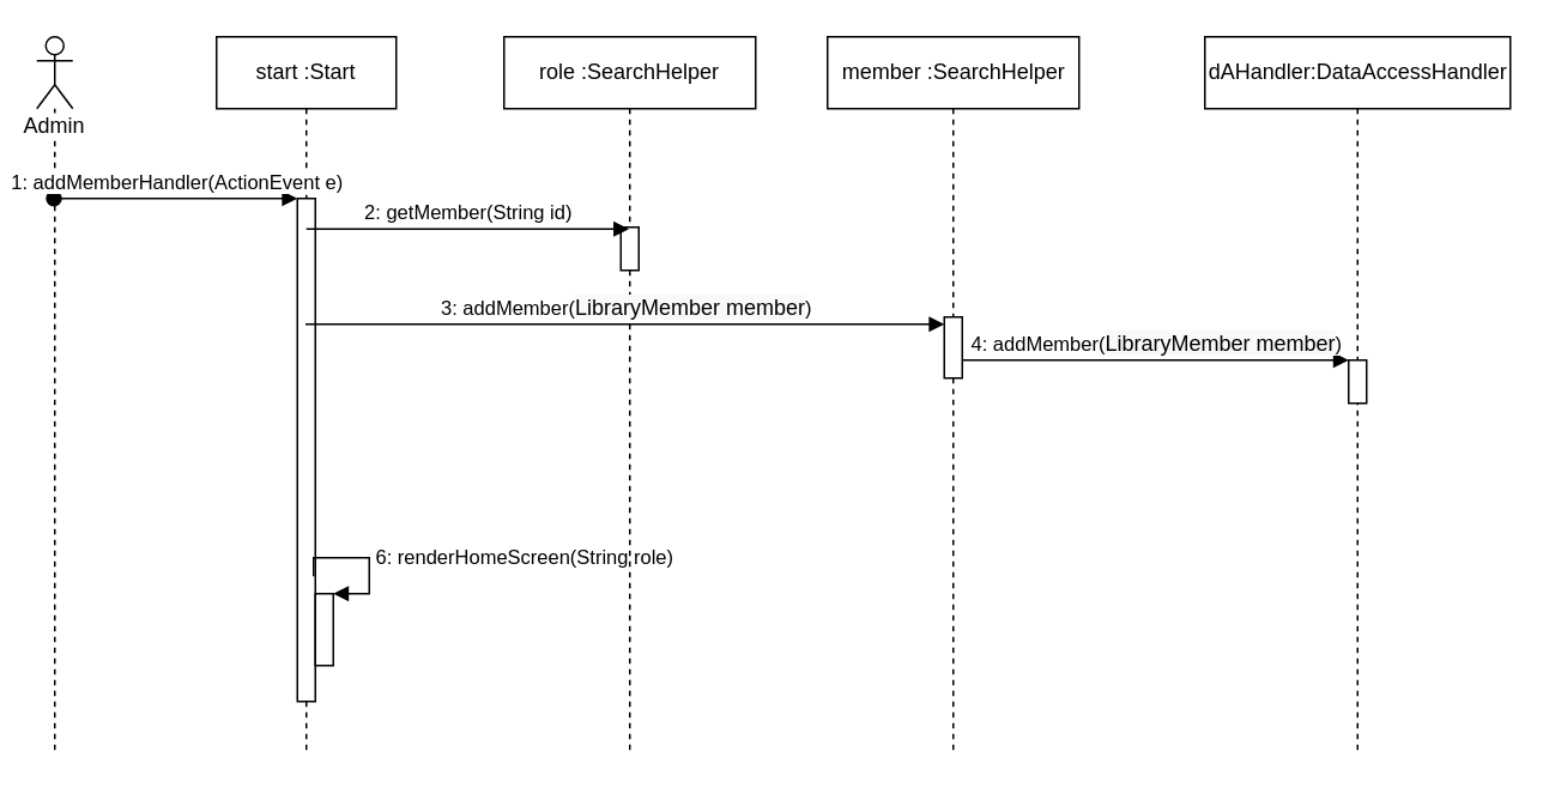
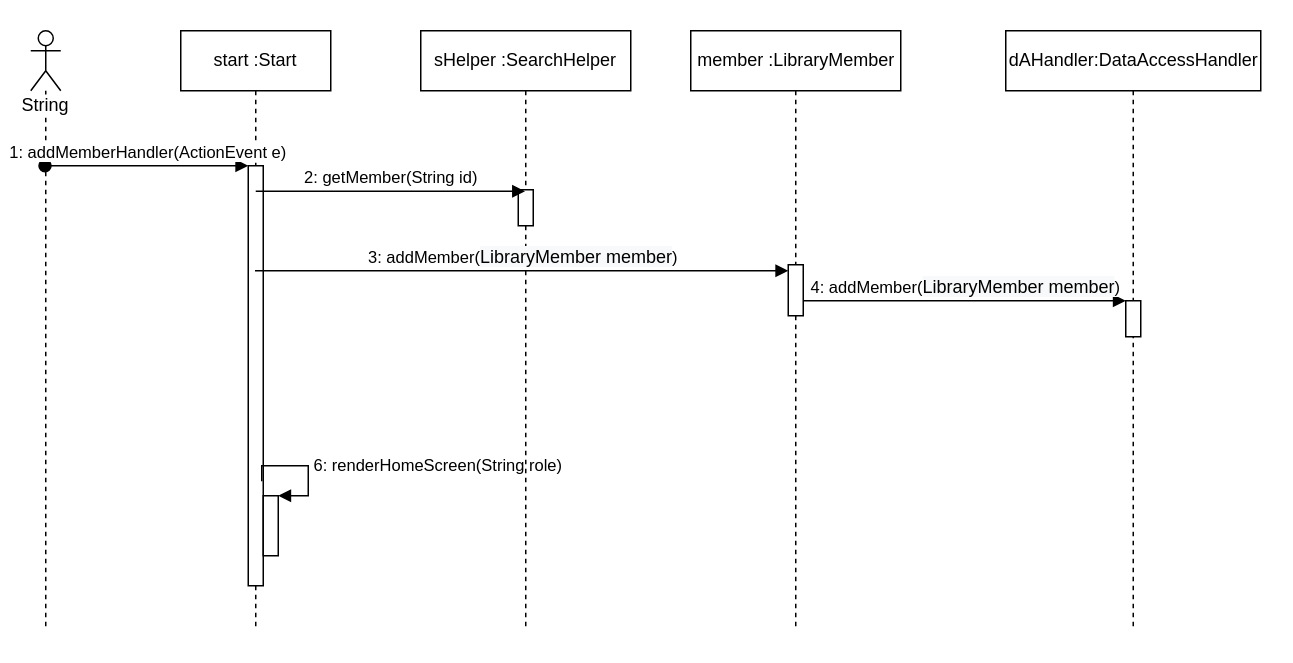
- <mxCell id="7" value="role :SearchHelper&lt;br&gt;" style="shape=umlLifeline;perimeter=lifelinePerimeter;whiteSpace=wrap;html=1;container=1;collapsible=0;recursiveResize=0;outlineConnect=0;" vertex="1" parent="1"><mxGeometry x="280" y="20" width="140" height="400" as="geometry" /></mxCell>
+ <mxCell id="7" value="sHelper :SearchHelper&lt;br&gt;" style="shape=umlLifeline;perimeter=lifelinePerimeter;whiteSpace=wrap;html=1;container=1;collapsible=0;recursiveResize=0;outlineConnect=0;" vertex="1" parent="1"><mxGeometry x="280" y="20" width="140" height="400" as="geometry" /></mxCell>
- <mxCell id="11" value="member :SearchHelper" style="html=1;points=[];perimeter=orthogonalPerimeter;shape=umlLifeline;participant=label;fontFamily=Helvetica;fontSize=12;fontColor=#000000;align=center;strokeColor=#000000;fillColor=#ffffff;recursiveResize=0;container=1;collapsible=0;" vertex="1" parent="1"><mxGeometry x="460" y="20" width="140" height="400" as="geometry" /></mxCell>
+ <mxCell id="11" value="member :LibraryMember" style="html=1;points=[];perimeter=orthogonalPerimeter;shape=umlLifeline;participant=label;fontFamily=Helvetica;fontSize=12;fontColor=#000000;align=center;strokeColor=#000000;fillColor=#ffffff;recursiveResize=0;container=1;collapsible=0;" vertex="1" parent="1"><mxGeometry x="460" y="20" width="140" height="400" as="geometry" /></mxCell>
- <mxCell id="2" value="Admin" style="shape=umlLifeline;participant=umlActor;perimeter=lifelinePerimeter;whiteSpace=wrap;html=1;container=1;collapsible=0;recursiveResize=0;verticalAlign=top;spacingTop=36;labelBackgroundColor=#ffffff;outlineConnect=0;" vertex="1" parent="1"><mxGeometry x="20" y="20" width="20" height="400" as="geometry" /></mxCell>
+ <mxCell id="2" value="String" style="shape=umlLifeline;participant=umlActor;perimeter=lifelinePerimeter;whiteSpace=wrap;html=1;container=1;collapsible=0;recursiveResize=0;verticalAlign=top;spacingTop=36;labelBackgroundColor=#ffffff;outlineConnect=0;" vertex="1" parent="1"><mxGeometry x="20" y="20" width="20" height="400" as="geometry" /></mxCell>
